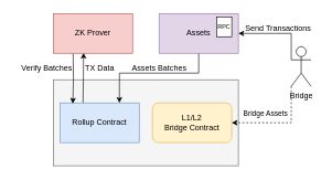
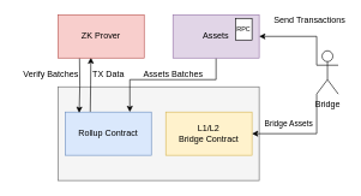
- <mxCell id="14" value="Send Transactions" style="text;html=1;align=center;verticalAlign=middle;resizable=0;points=[];autosize=1;strokeColor=none;fillColor=none;" vertex="1" parent="1"><mxGeometry x="360" y="28" width="120" height="30" as="geometry" /></mxCell>
+ <mxCell id="14" value="Send Transactions" style="text;html=1;align=center;verticalAlign=middle;resizable=0;points=[];autosize=1;strokeColor=none;fillColor=none;" vertex="1" parent="1"><mxGeometry x="370" y="13" width="120" height="30" as="geometry" /></mxCell>
- <mxCell id="7" value="L1/L2 &lt;br&gt;Bridge Contract" style="whiteSpace=wrap;html=1;fillColor=#fff2cc;strokeColor=#d6b656;rounded=1;" vertex="1" parent="1"><mxGeometry x="230" y="155" width="120" height="60" as="geometry" /></mxCell>
+ <mxCell id="7" value="L1/L2 &lt;br&gt;Bridge Contract" style="rounded=0;whiteSpace=wrap;html=1;fillColor=#fff2cc;strokeColor=#d6b656;" vertex="1" parent="1"><mxGeometry x="230" y="155" width="120" height="60" as="geometry" /></mxCell>
- <mxCell id="10" style="edgeStyle=orthogonalEdgeStyle;rounded=0;orthogonalLoop=1;jettySize=auto;html=1;exitX=0;exitY=1;exitDx=0;exitDy=0;exitPerimeter=0;entryX=1;entryY=0.5;entryDx=0;entryDy=0;dashed=1;" edge="1" parent="1" source="13" target="7"><mxGeometry relative="1" as="geometry" /></mxCell>
+ <mxCell id="10" style="edgeStyle=orthogonalEdgeStyle;rounded=0;orthogonalLoop=1;jettySize=auto;html=1;exitX=0;exitY=1;exitDx=0;exitDy=0;exitPerimeter=0;entryX=1;entryY=0.5;entryDx=0;entryDy=0;" edge="1" parent="1" source="13" target="7"><mxGeometry relative="1" as="geometry" /></mxCell>
